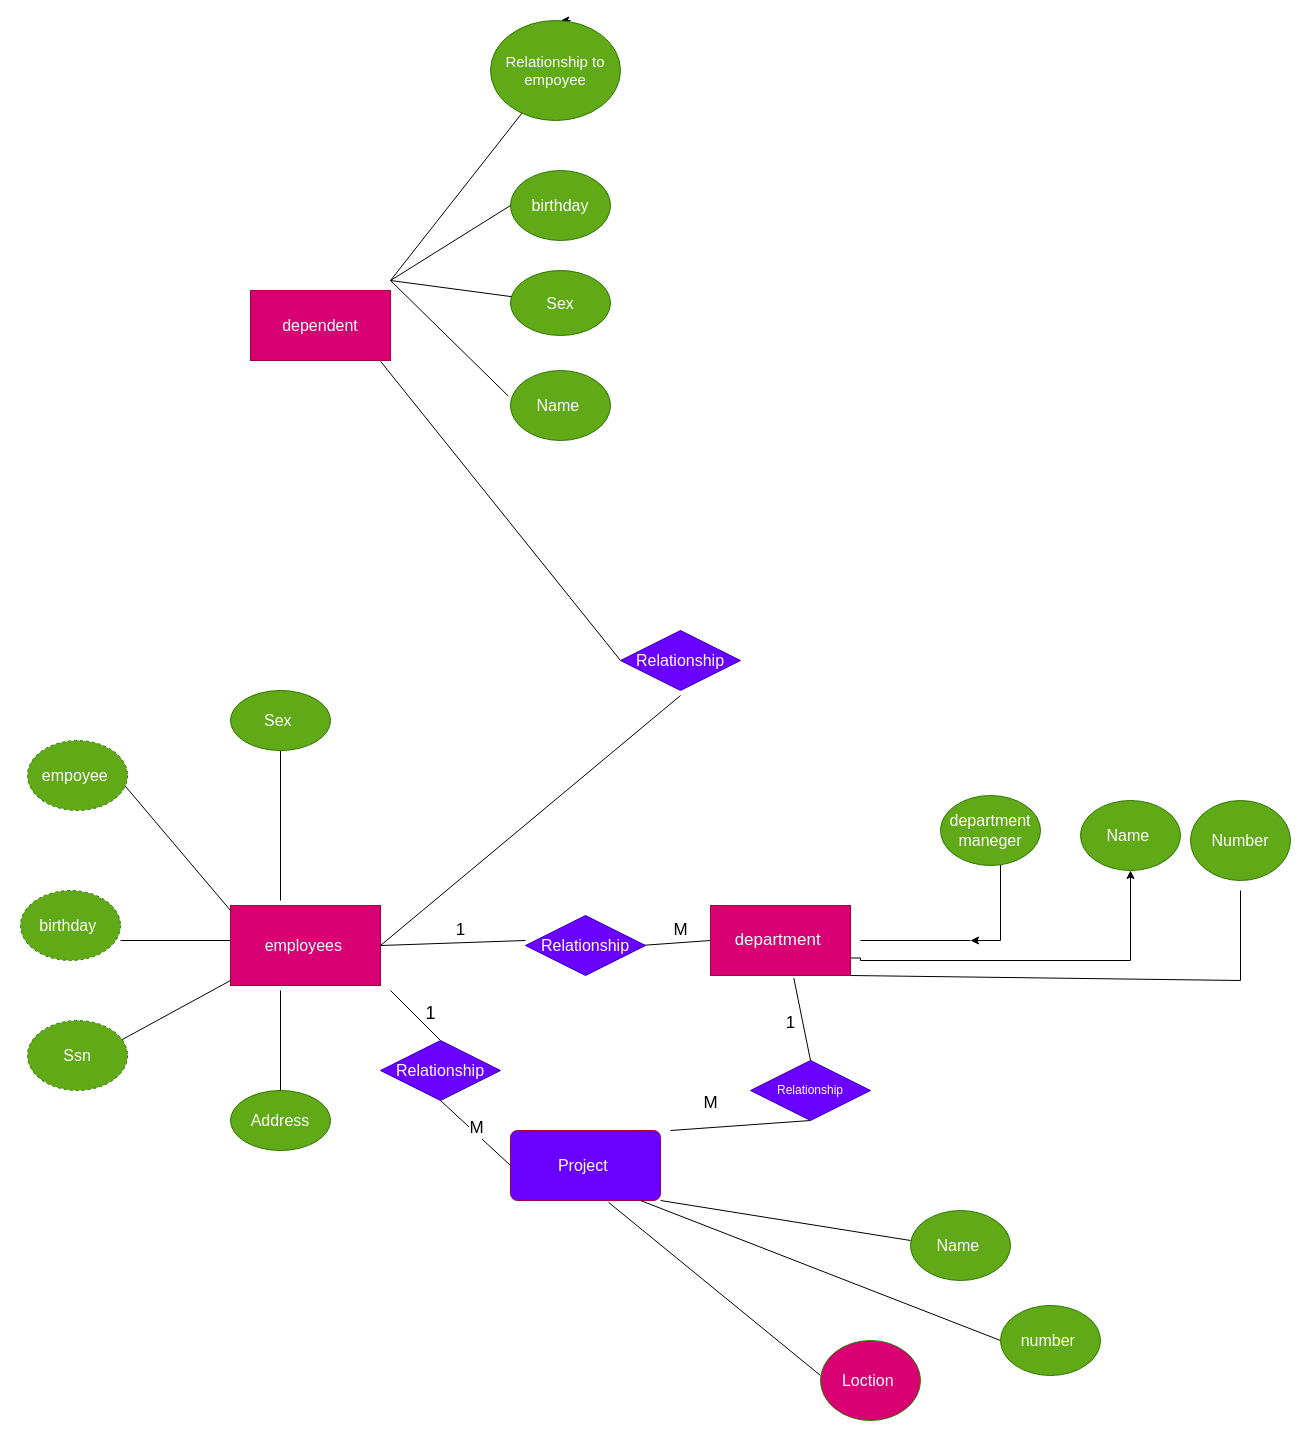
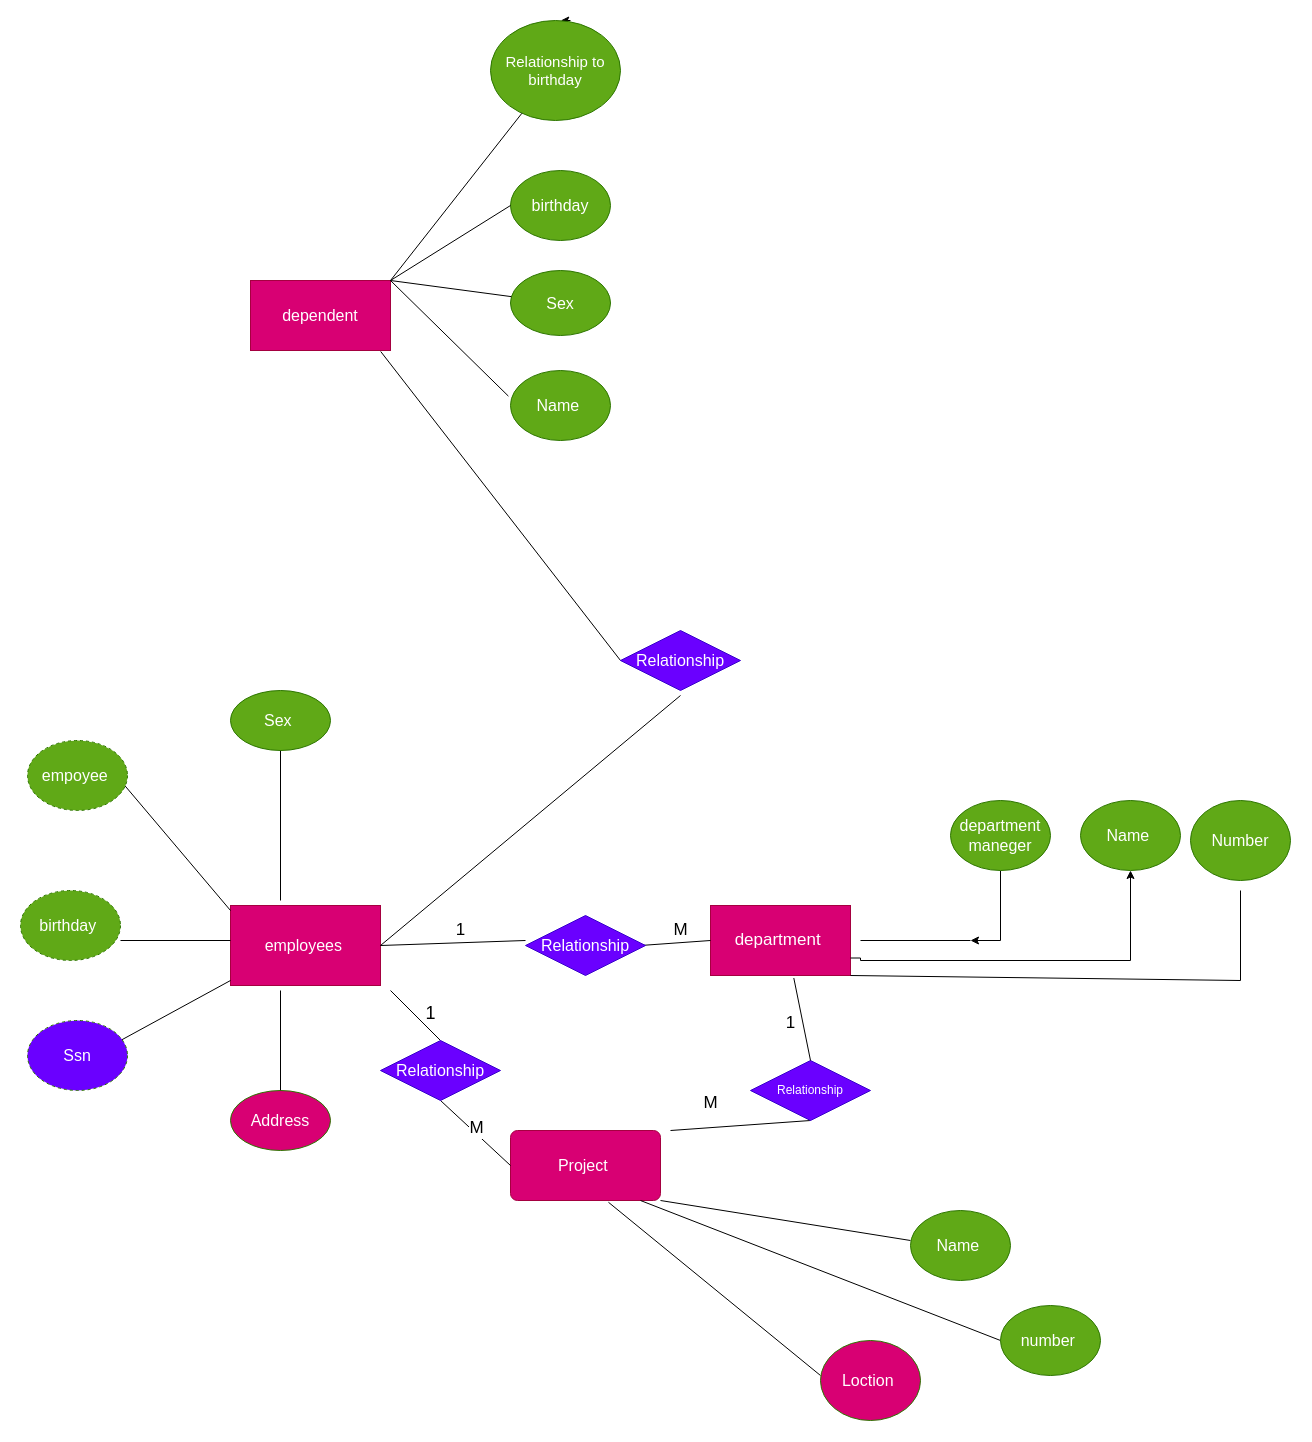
- <mxCell id="45" value="&lt;font style=&quot;font-size: 15px;&quot;&gt;Relationship to&lt;br&gt;empoyee&lt;/font&gt;" style="ellipse;whiteSpace=wrap;html=1;align=center;fillColor=#60a917;fontColor=#ffffff;strokeColor=#2D7600;" vertex="1" parent="1"><mxGeometry x="490" y="20" width="130" height="100" as="geometry" /></mxCell>
+ <mxCell id="45" value="&lt;font style=&quot;font-size: 15px;&quot;&gt;Relationship to&lt;br&gt;birthday&lt;/font&gt;" style="ellipse;whiteSpace=wrap;html=1;align=center;fillColor=#60a917;fontColor=#ffffff;strokeColor=#2D7600;" vertex="1" parent="1"><mxGeometry x="490" y="20" width="130" height="100" as="geometry" /></mxCell>
- <mxCell id="38" value="&lt;font style=&quot;font-size: 16px;&quot;&gt;dependent&lt;/font&gt;" style="whiteSpace=wrap;html=1;align=center;fillColor=#d80073;fontColor=#ffffff;strokeColor=#A50040;" vertex="1" parent="1"><mxGeometry x="250" y="290" width="140" height="70" as="geometry" /></mxCell>
+ <mxCell id="38" value="&lt;font style=&quot;font-size: 16px;&quot;&gt;dependent&lt;/font&gt;" style="whiteSpace=wrap;html=1;align=center;fillColor=#d80073;fontColor=#ffffff;strokeColor=#A50040;" vertex="1" parent="1"><mxGeometry x="250" y="280" width="140" height="70" as="geometry" /></mxCell>
- <mxCell id="5" value="&lt;font style=&quot;font-size: 16px;&quot;&gt;department maneger&lt;/font&gt;" style="ellipse;whiteSpace=wrap;html=1;align=center;fillColor=#60a917;fontColor=#ffffff;strokeColor=#2D7600;" vertex="1" parent="1"><mxGeometry x="940" y="795" width="100" height="70" as="geometry" /></mxCell>
+ <mxCell id="5" value="&lt;font style=&quot;font-size: 16px;&quot;&gt;department maneger&lt;/font&gt;" style="ellipse;whiteSpace=wrap;html=1;align=center;fillColor=#60a917;fontColor=#ffffff;strokeColor=#2D7600;" vertex="1" parent="1"><mxGeometry x="950" y="800" width="100" height="70" as="geometry" /></mxCell>
- <mxCell id="26" value="&lt;font style=&quot;font-size: 16px;&quot;&gt;Ssn&lt;/font&gt;" style="ellipse;whiteSpace=wrap;html=1;align=center;dashed=1;fillColor=#60a917;fontColor=#ffffff;strokeColor=#2D7600;" vertex="1" parent="1"><mxGeometry x="27" y="1020" width="100" height="70" as="geometry" /></mxCell>
+ <mxCell id="26" value="&lt;font style=&quot;font-size: 16px;&quot;&gt;Ssn&lt;/font&gt;" style="ellipse;whiteSpace=wrap;html=1;align=center;dashed=1;fillColor=#6a00ff;fontColor=#ffffff;strokeColor=#2D7600;" vertex="1" parent="1"><mxGeometry x="27" y="1020" width="100" height="70" as="geometry" /></mxCell>
- <mxCell id="31" value="&lt;font style=&quot;font-size: 16px;&quot;&gt;Address&lt;/font&gt;" style="ellipse;whiteSpace=wrap;html=1;align=center;fillColor=#60a917;fontColor=#ffffff;strokeColor=#2D7600;" vertex="1" parent="1"><mxGeometry x="230" y="1090" width="100" height="60" as="geometry" /></mxCell>
+ <mxCell id="31" value="&lt;font style=&quot;font-size: 16px;&quot;&gt;Address&lt;/font&gt;" style="ellipse;whiteSpace=wrap;html=1;align=center;fillColor=#d80073;fontColor=#ffffff;strokeColor=#2D7600;" vertex="1" parent="1"><mxGeometry x="230" y="1090" width="100" height="60" as="geometry" /></mxCell>
- <mxCell id="13" value="&lt;font style=&quot;font-size: 16px;&quot;&gt;Project&amp;nbsp;&lt;/font&gt;" style="rounded=1;arcSize=10;whiteSpace=wrap;html=1;align=center;fillColor=#6a00ff;fontColor=#ffffff;strokeColor=#A50040;" vertex="1" parent="1"><mxGeometry x="510" y="1130" width="150" height="70" as="geometry" /></mxCell>
+ <mxCell id="13" value="&lt;font style=&quot;font-size: 16px;&quot;&gt;Project&amp;nbsp;&lt;/font&gt;" style="rounded=1;arcSize=10;whiteSpace=wrap;html=1;align=center;fillColor=#d80073;fontColor=#ffffff;strokeColor=#A50040;" vertex="1" parent="1"><mxGeometry x="510" y="1130" width="150" height="70" as="geometry" /></mxCell>
